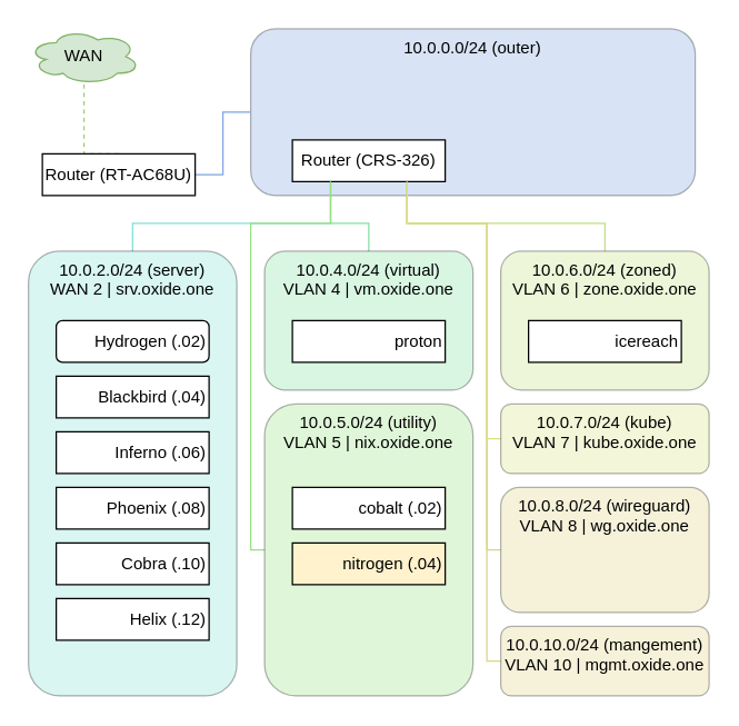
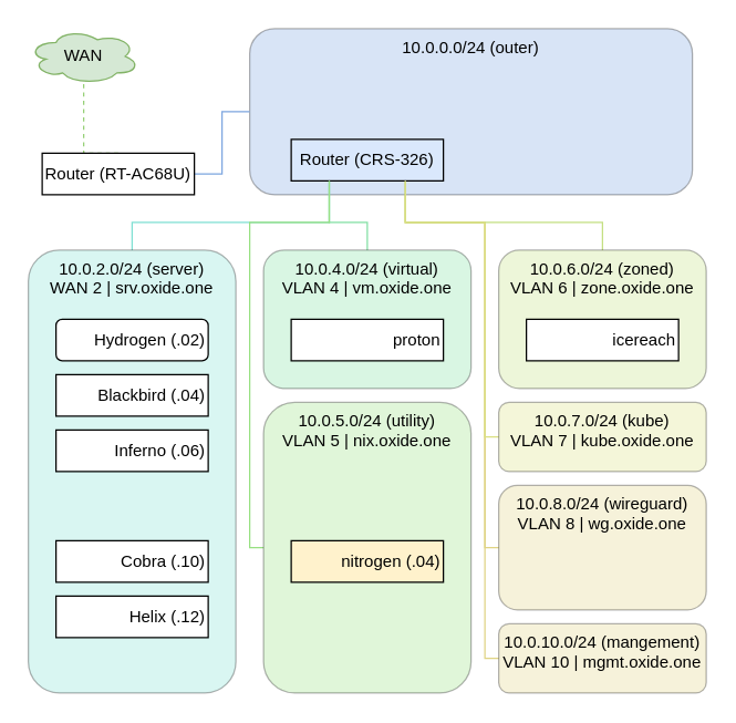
- <mxCell id="10" value="Router (CRS-326)" style="rounded=0;whiteSpace=wrap;html=1;direction=west;" vertex="1" parent="1"><mxGeometry x="210" y="100" width="110" height="30" as="geometry" /></mxCell>
+ <mxCell id="10" value="Router (CRS-326)" style="rounded=0;whiteSpace=wrap;html=1;direction=west;fillColor=#dae8fc;" vertex="1" parent="1"><mxGeometry x="210" y="100" width="110" height="30" as="geometry" /></mxCell>
- <mxCell id="15" value="Phoenix (.08)" style="rounded=0;whiteSpace=wrap;html=1;direction=west;align=right;" vertex="1" parent="1"><mxGeometry x="40" y="350" width="110" height="30" as="geometry" /></mxCell>
- <mxCell id="23" value="cobalt (.02)" style="rounded=0;whiteSpace=wrap;html=1;direction=west;align=right;" vertex="1" parent="1"><mxGeometry x="210" y="350" width="110" height="30" as="geometry" /></mxCell>
